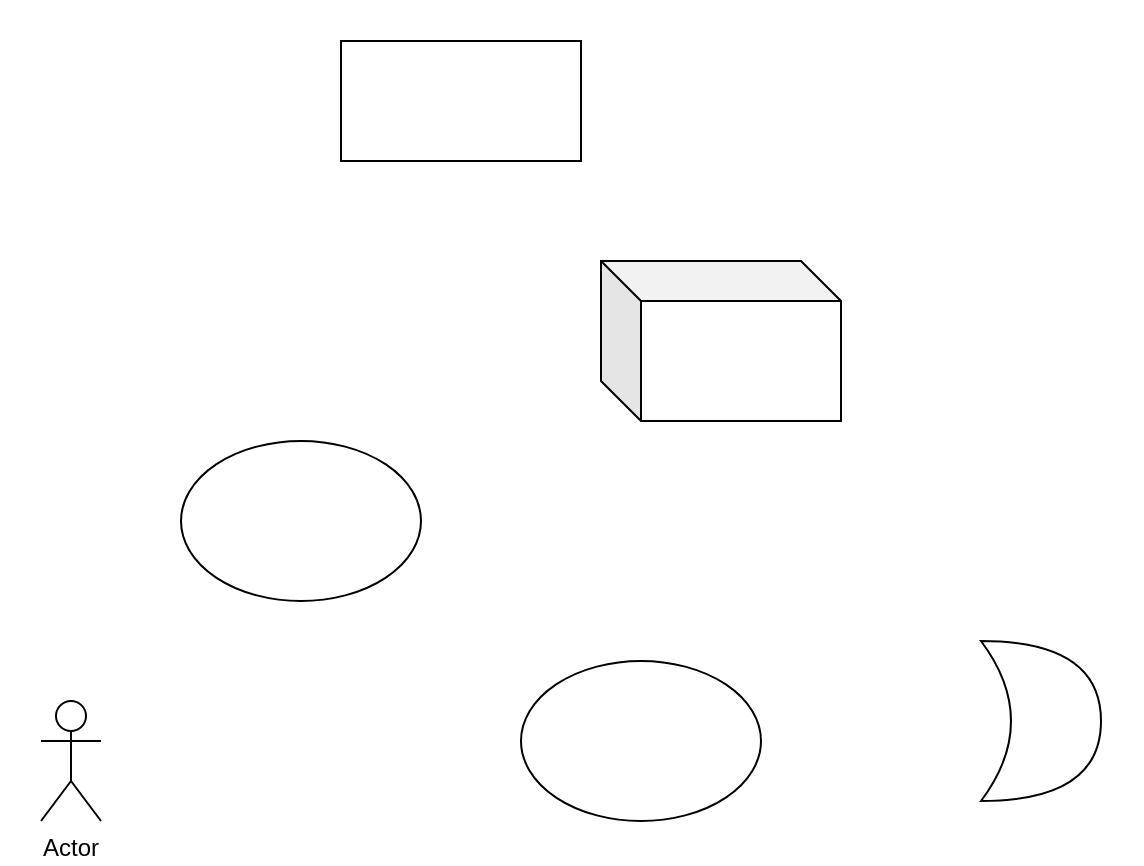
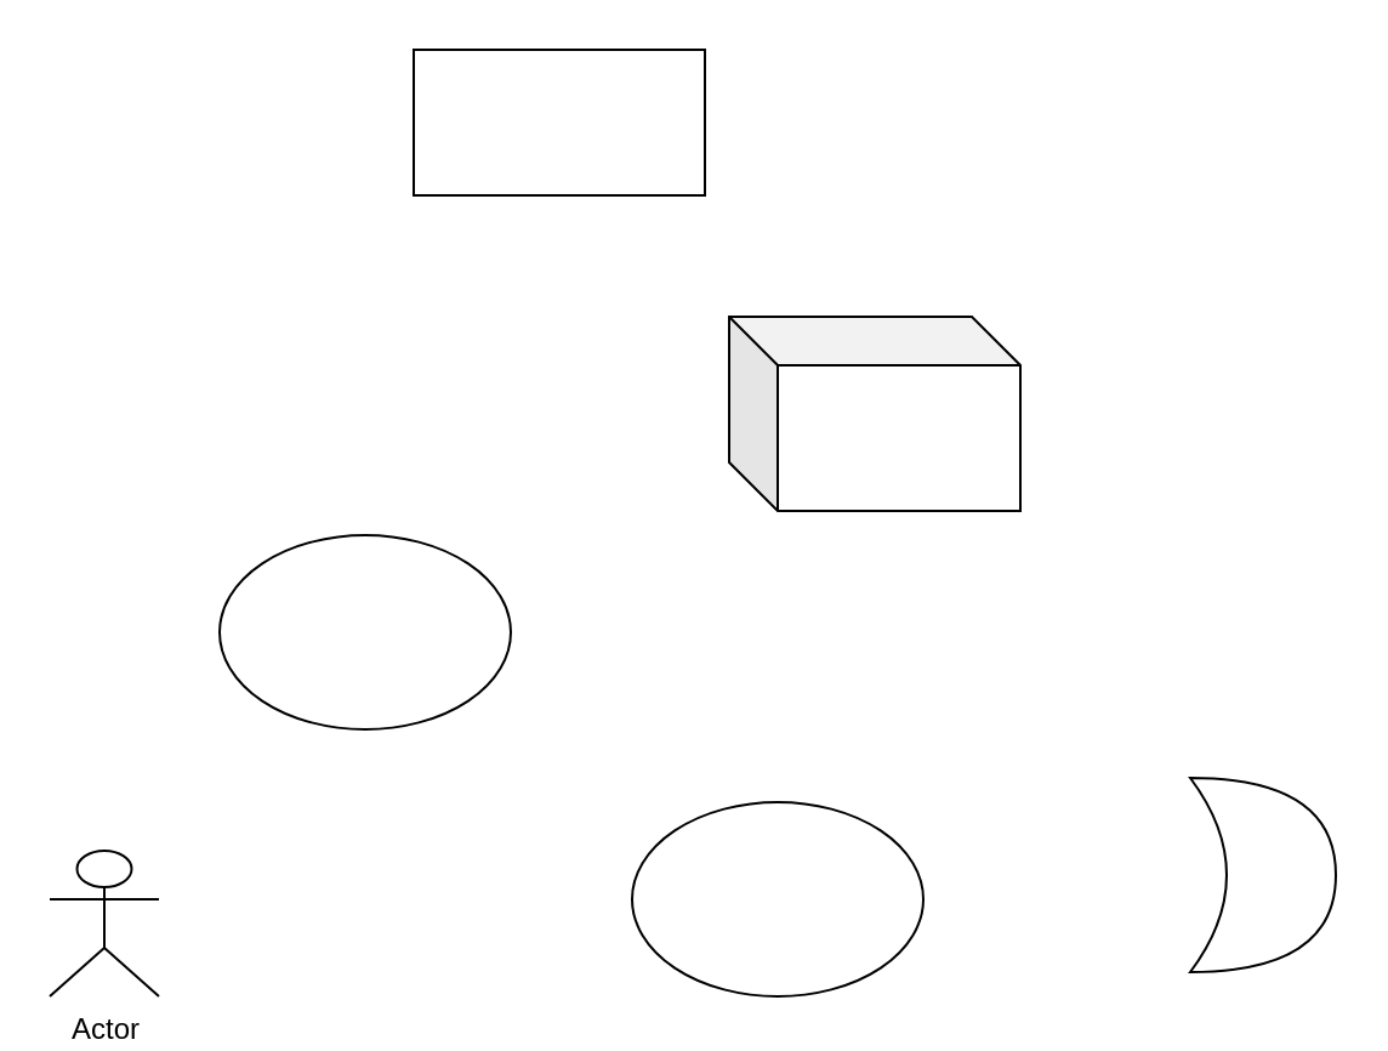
- <mxCell id="6" value="Actor" style="shape=umlActor;verticalLabelPosition=bottom;verticalAlign=top;html=1;outlineConnect=0;" parent="1" vertex="1"><mxGeometry x="20" y="350" width="30" height="60" as="geometry" /></mxCell>
+ <mxCell id="6" value="Actor" style="shape=umlActor;verticalLabelPosition=bottom;verticalAlign=top;html=1;outlineConnect=0;" parent="1" vertex="1"><mxGeometry x="20" y="350" width="45" height="60" as="geometry" /></mxCell>
